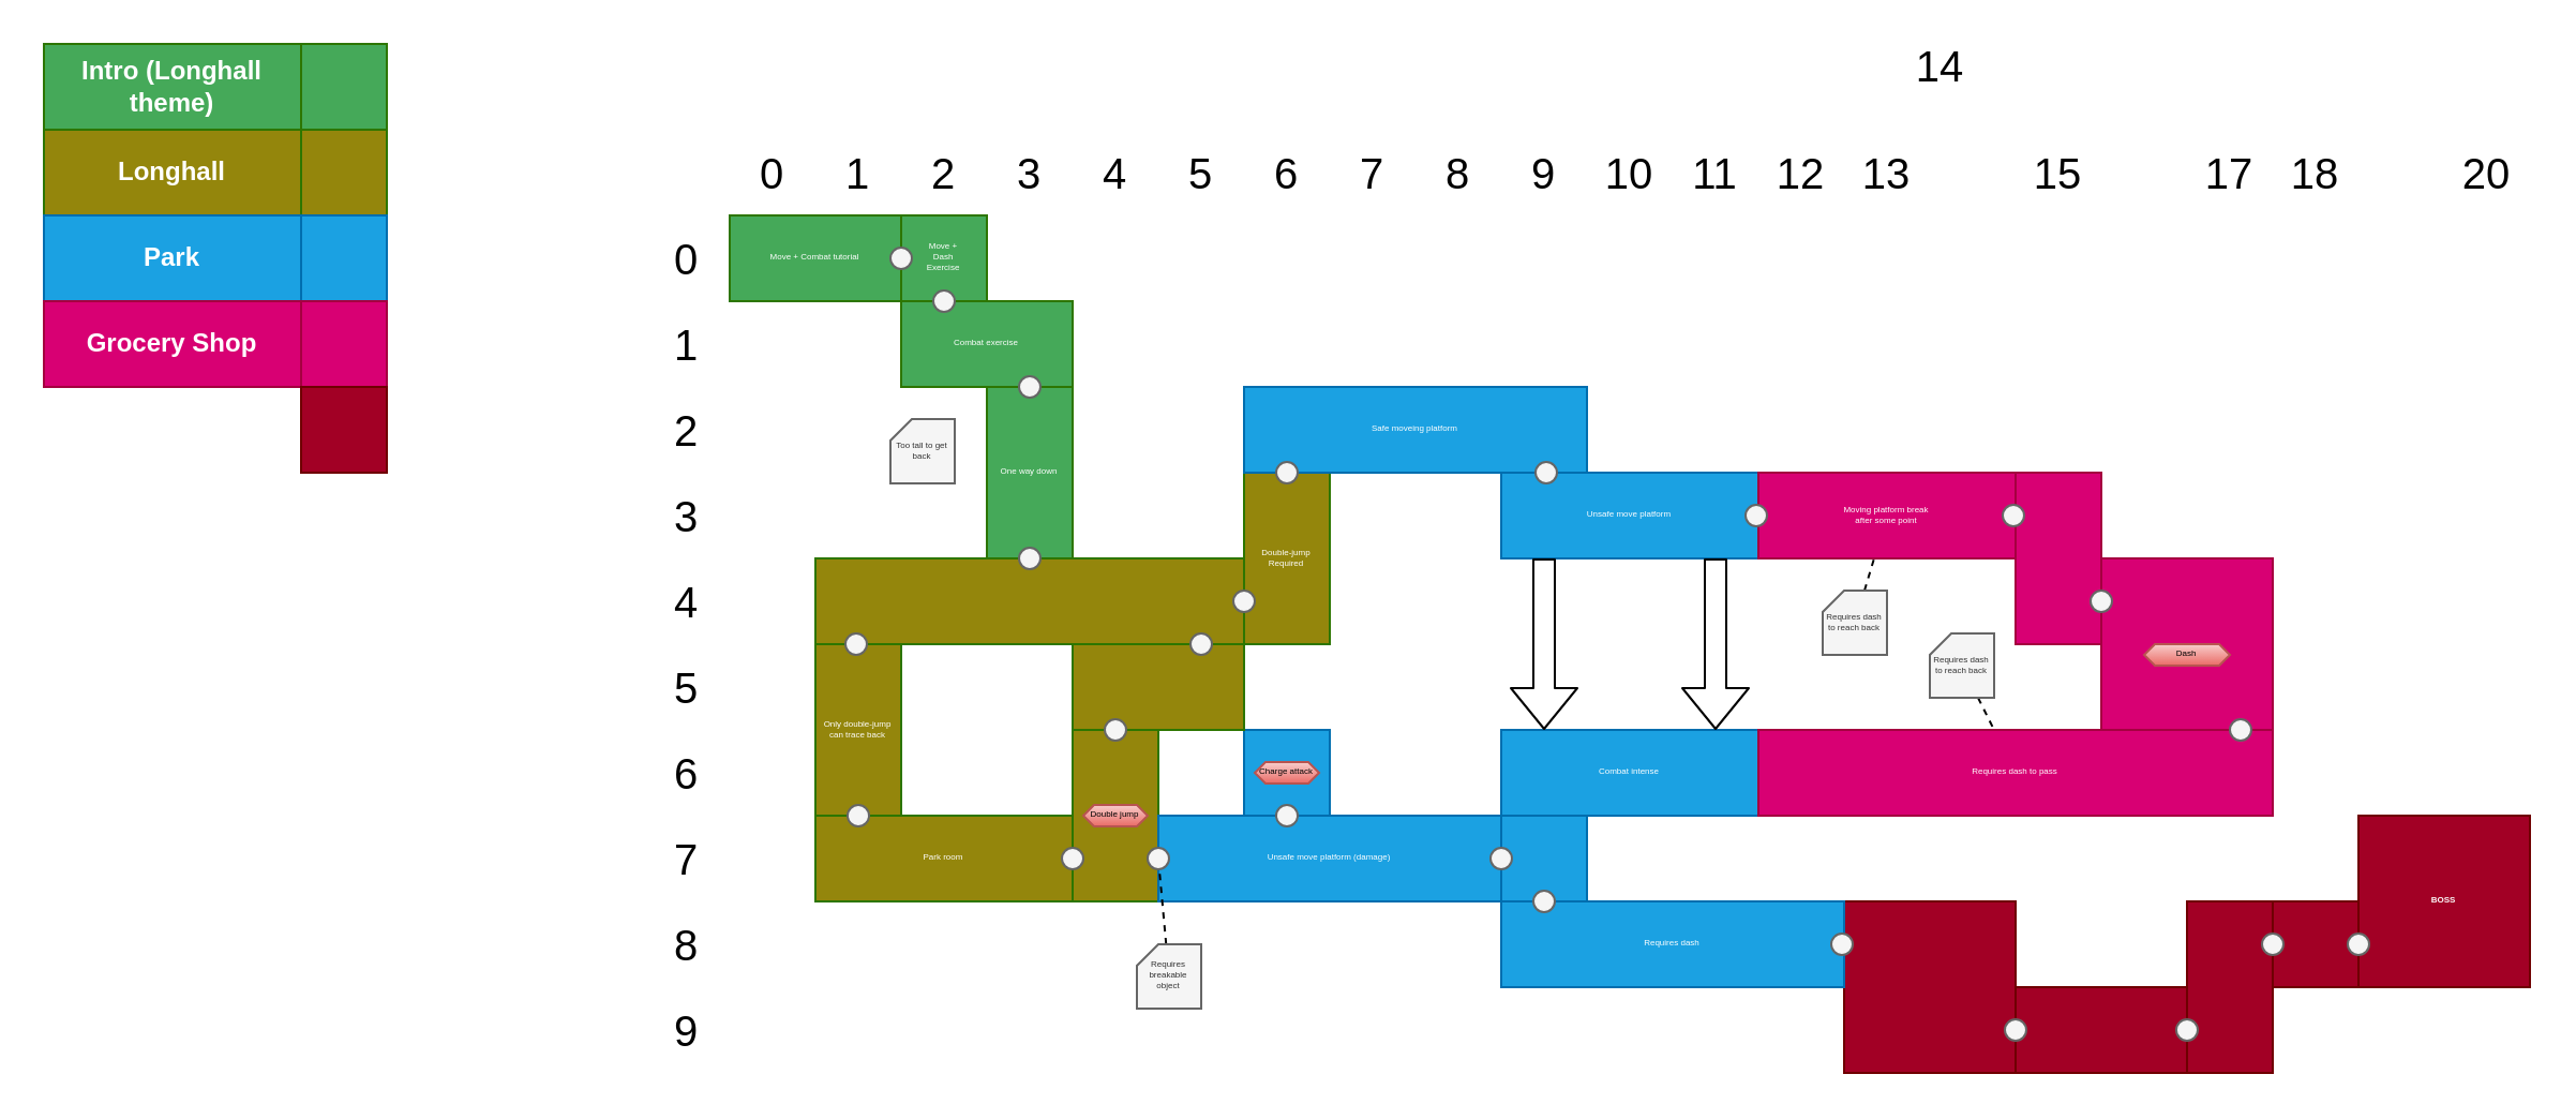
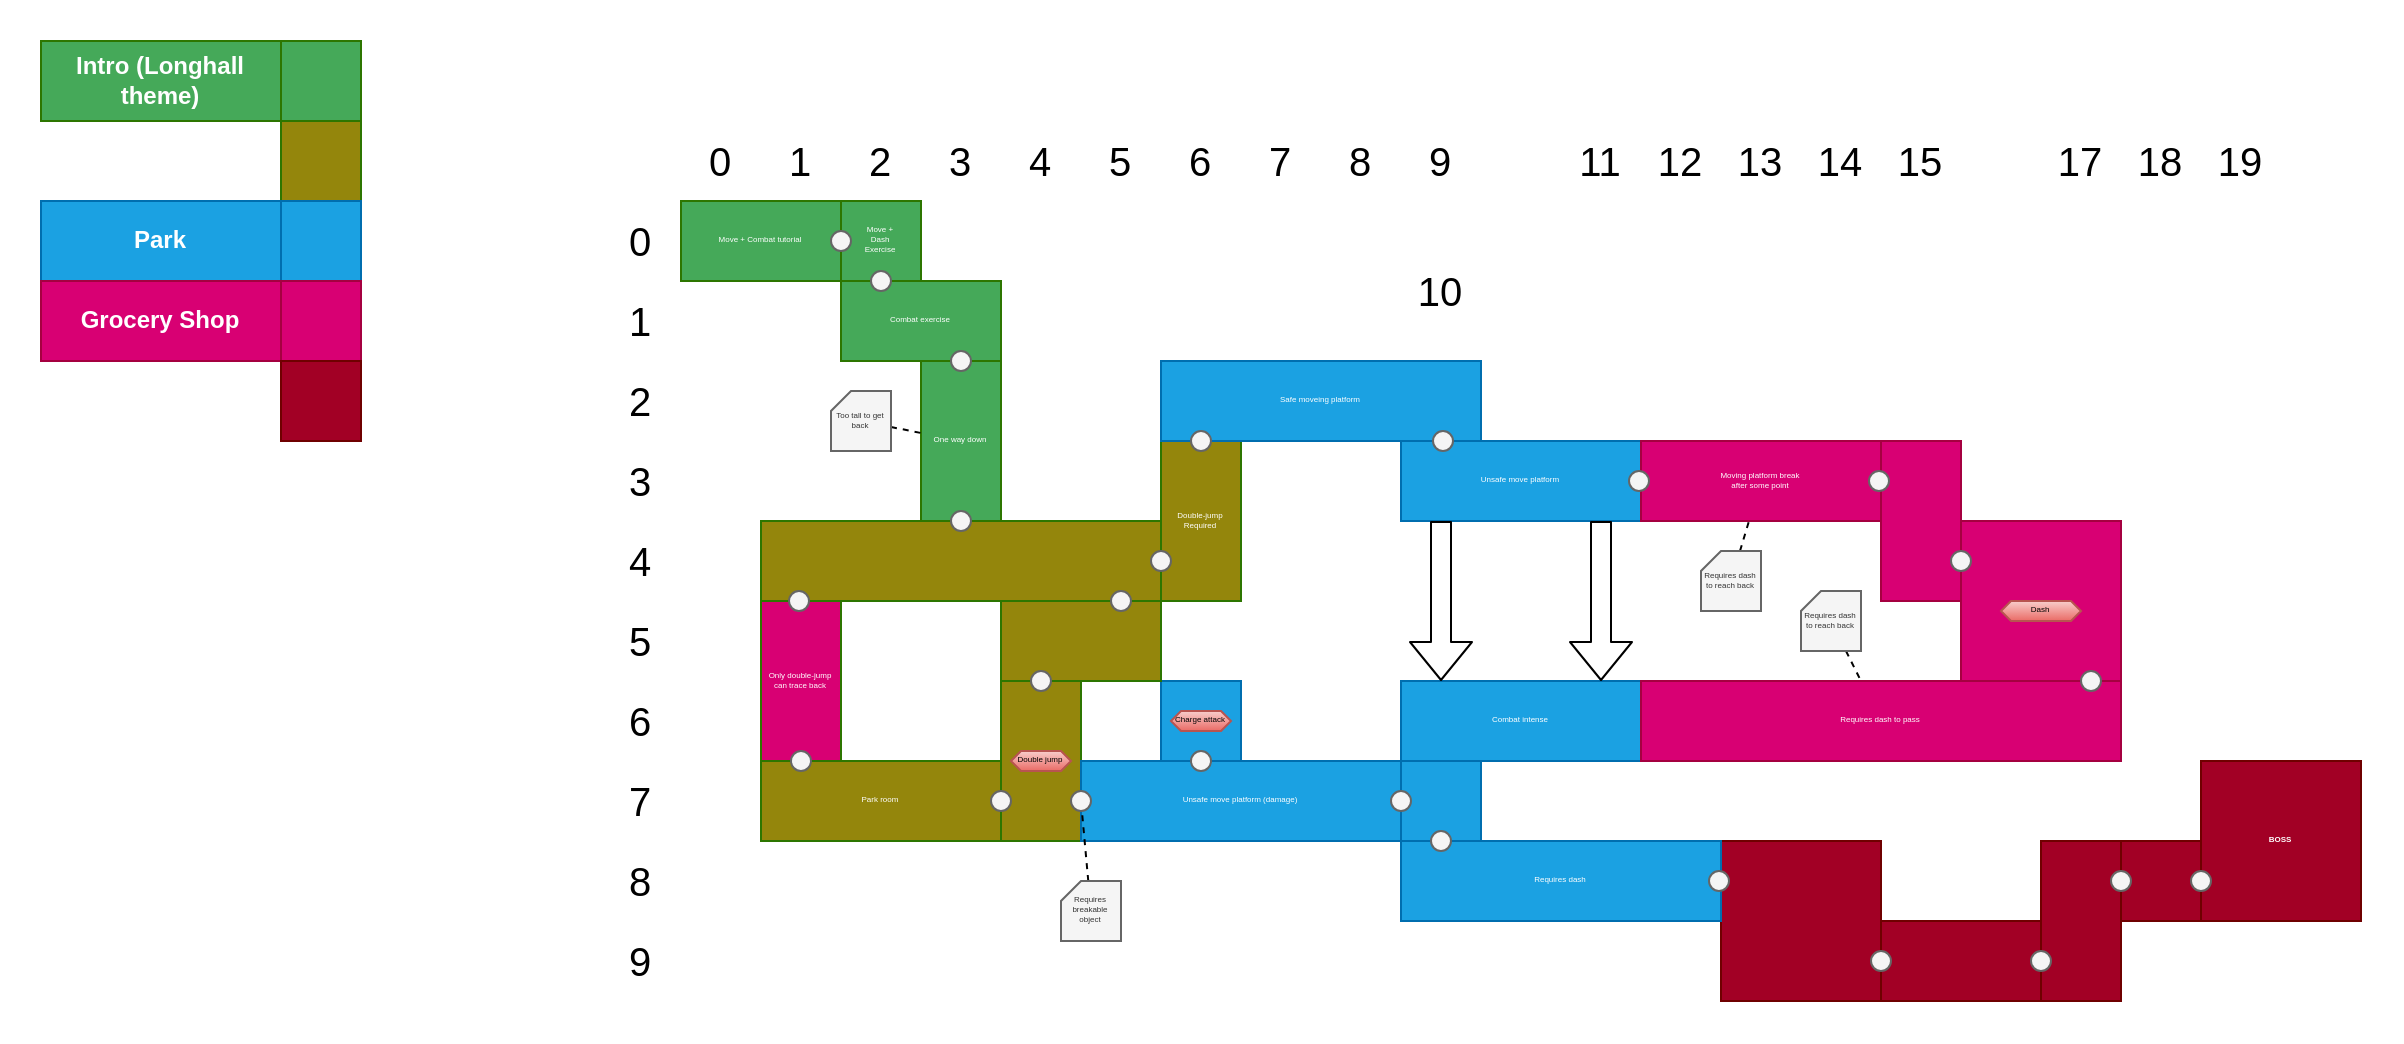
- <mxCell id="99" value="14" style="text;html=1;strokeColor=none;fillColor=none;align=center;verticalAlign=middle;whiteSpace=wrap;rounded=0;fontSize=20;" vertex="1" parent="1"><mxGeometry x="885" y="10" width="40" height="40" as="geometry" /></mxCell>
+ <mxCell id="99" value="14" style="text;html=1;strokeColor=none;fillColor=none;align=center;verticalAlign=middle;whiteSpace=wrap;rounded=0;fontSize=20;" vertex="1" parent="1"><mxGeometry x="900" y="60" width="40" height="40" as="geometry" /></mxCell>
- <mxCell id="6" value="Longhall" style="rounded=0;whiteSpace=wrap;html=1;fontStyle=1;fillColor=#94860C;fontColor=#ffffff;strokeColor=#2D7600;" vertex="1" parent="1"><mxGeometry x="20" y="60" width="120" height="40" as="geometry" /></mxCell>
- <mxCell id="95" value="10" style="text;html=1;strokeColor=none;fillColor=none;align=center;verticalAlign=middle;whiteSpace=wrap;rounded=0;fontSize=20;" vertex="1" parent="1"><mxGeometry x="740" y="60" width="40" height="40" as="geometry" /></mxCell>
+ <mxCell id="95" value="10" style="text;html=1;strokeColor=none;fillColor=none;align=center;verticalAlign=middle;whiteSpace=wrap;rounded=0;fontSize=20;" vertex="1" parent="1"><mxGeometry x="700" y="125" width="40" height="40" as="geometry" /></mxCell>
+ <mxCell id="103" value="19" style="text;html=1;strokeColor=none;fillColor=none;align=center;verticalAlign=middle;whiteSpace=wrap;rounded=0;fontSize=20;" vertex="1" parent="1"><mxGeometry x="1100" y="60" width="40" height="40" as="geometry" /></mxCell>
- <mxCell id="104" value="20" style="text;html=1;strokeColor=none;fillColor=none;align=center;verticalAlign=middle;whiteSpace=wrap;rounded=0;fontSize=20;" vertex="1" parent="1"><mxGeometry x="1140" y="60" width="40" height="40" as="geometry" /></mxCell>
+ <mxCell id="56" style="edgeStyle=none;html=1;dashed=1;fontSize=4;startArrow=none;startFill=0;endArrow=none;endFill=0;" edge="1" parent="1" source="57" target="15"><mxGeometry relative="1" as="geometry" /></mxCell>
- <mxCell id="25" value="Only double-jump can trace back" style="rounded=0;whiteSpace=wrap;html=1;fontStyle=0;fillColor=#94860C;fontColor=#ffffff;strokeColor=#2D7600;align=center;fontSize=4;" vertex="1" parent="1"><mxGeometry x="380" y="300" width="40" height="80" as="geometry" /></mxCell>
+ <mxCell id="25" value="Only double-jump can trace back" style="rounded=0;whiteSpace=wrap;html=1;fontStyle=0;fillColor=#d80073;fontColor=#ffffff;strokeColor=#2D7600;align=center;fontSize=4;" vertex="1" parent="1"><mxGeometry x="380" y="300" width="40" height="80" as="geometry" /></mxCell>
